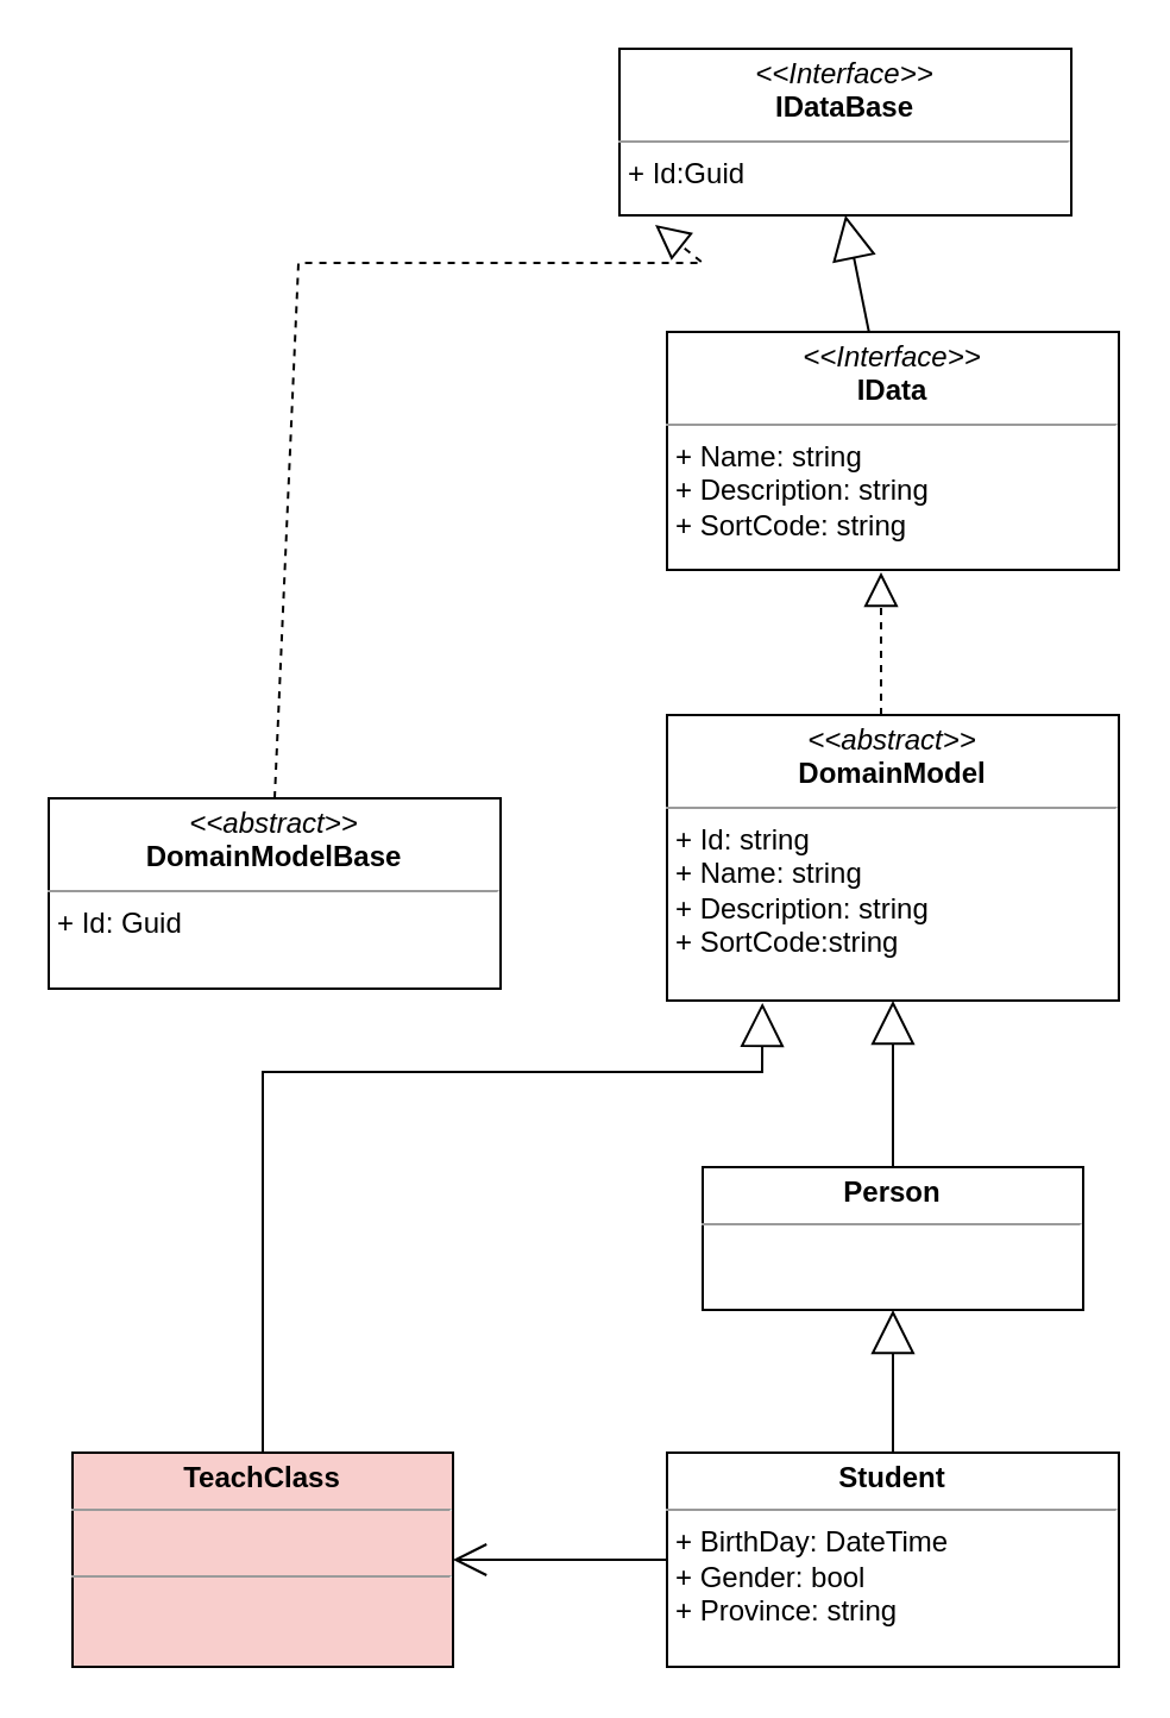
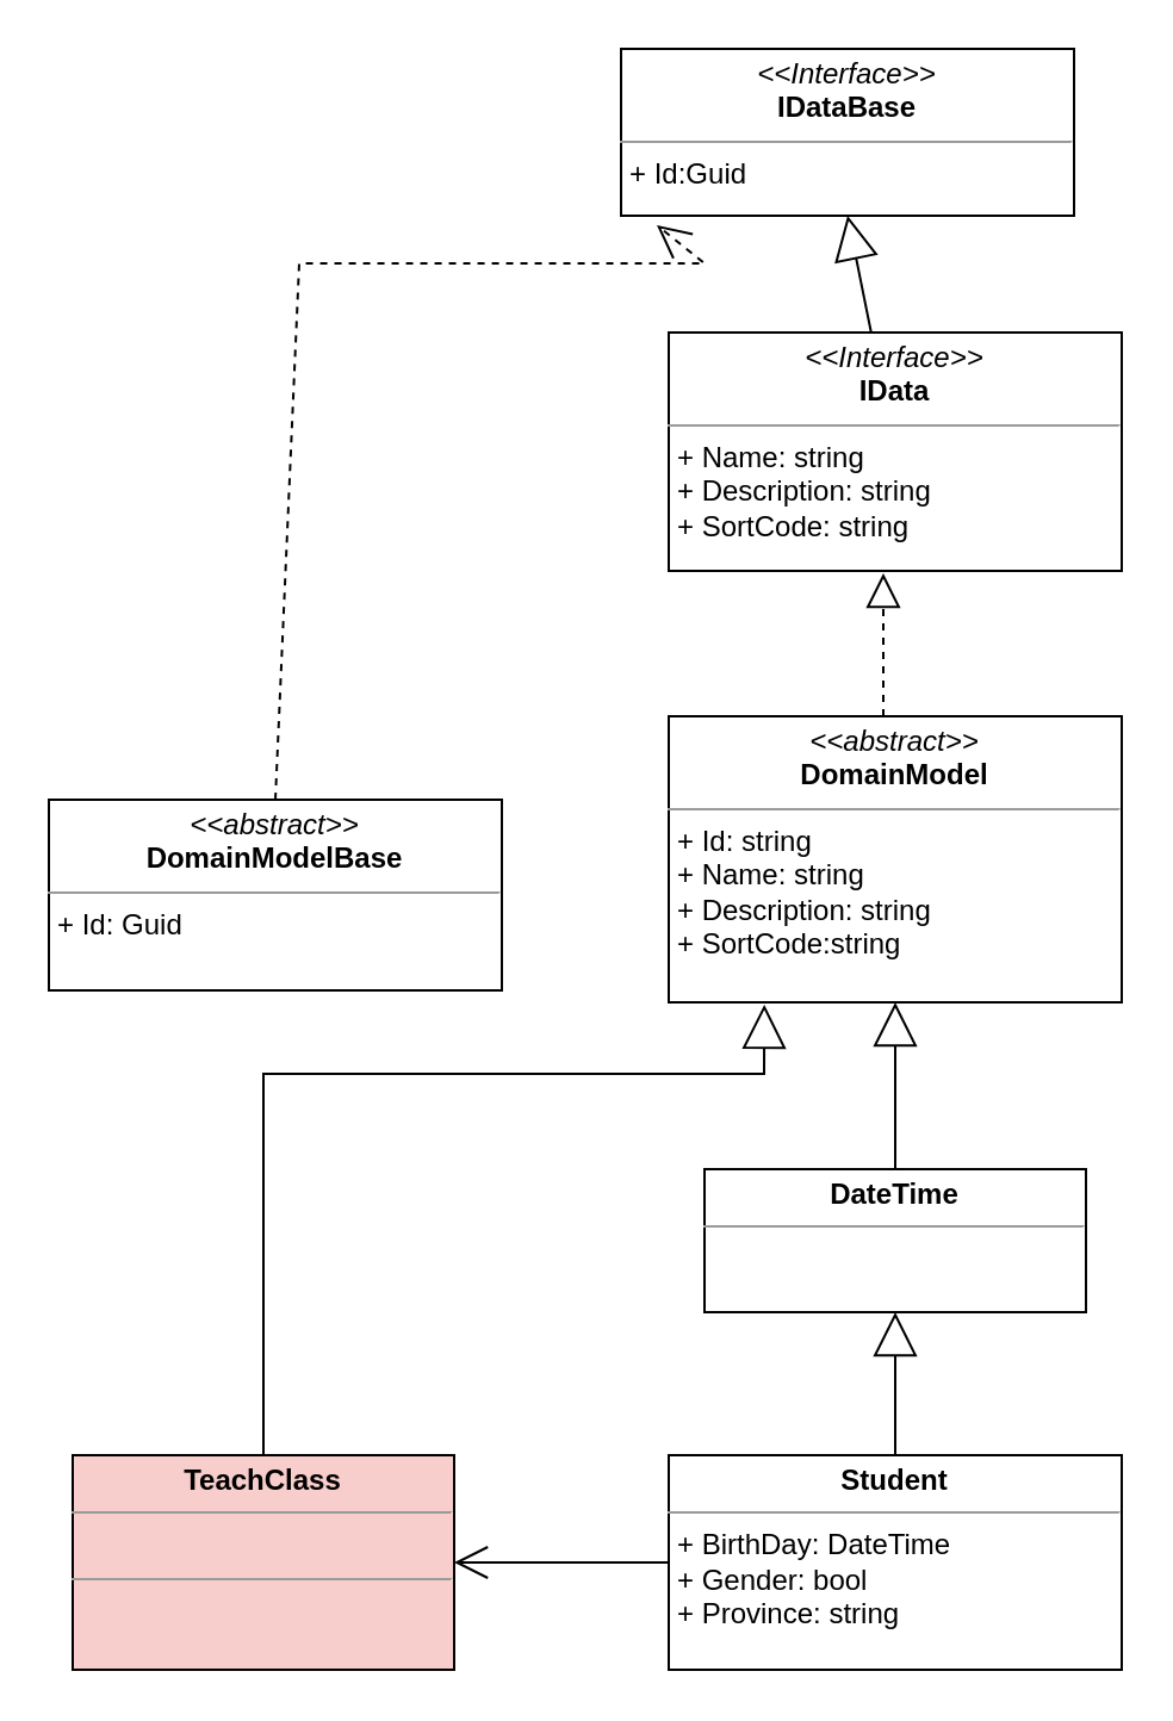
- <mxCell id="6" value="" style="endArrow=block;dashed=1;endFill=0;endSize=12;html=1;rounded=0;exitX=0.5;exitY=0;exitDx=0;exitDy=0;entryX=0.079;entryY=1.057;entryDx=0;entryDy=0;entryPerimeter=0;" parent="1" source="5" target="2" edge="1"><mxGeometry width="160" relative="1" as="geometry"><mxPoint x="540" y="420" as="sourcePoint" /><mxPoint x="170" y="80" as="targetPoint" /><Array as="points"><mxPoint x="125" y="110" /><mxPoint x="295" y="110" /></Array></mxGeometry></mxCell>
+ <mxCell id="6" value="" style="endArrow=open;dashed=1;endFill=0;endSize=12;html=1;rounded=0;exitX=0.5;exitY=0;exitDx=0;exitDy=0;entryX=0.079;entryY=1.057;entryDx=0;entryDy=0;entryPerimeter=0;" parent="1" source="5" target="2" edge="1"><mxGeometry width="160" relative="1" as="geometry"><mxPoint x="540" y="420" as="sourcePoint" /><mxPoint x="170" y="80" as="targetPoint" /><Array as="points"><mxPoint x="125" y="110" /><mxPoint x="295" y="110" /></Array></mxGeometry></mxCell>
- <mxCell id="14" value="&lt;p style=&quot;margin: 0px ; margin-top: 4px ; text-align: center&quot;&gt;&lt;b&gt;Person&lt;/b&gt;&lt;/p&gt;&lt;hr size=&quot;1&quot;&gt;&lt;p style=&quot;margin: 0px ; margin-left: 4px&quot;&gt;&lt;br&gt;&lt;/p&gt;" style="verticalAlign=top;align=left;overflow=fill;fontSize=12;fontFamily=Helvetica;html=1;" vertex="1" parent="1"><mxGeometry x="295" y="490" width="160" height="60" as="geometry" /></mxCell>
+ <mxCell id="14" value="&lt;p style=&quot;margin: 0px ; margin-top: 4px ; text-align: center&quot;&gt;&lt;b&gt;DateTime&lt;/b&gt;&lt;/p&gt;&lt;hr size=&quot;1&quot;&gt;&lt;p style=&quot;margin: 0px ; margin-left: 4px&quot;&gt;&lt;br&gt;&lt;/p&gt;" style="verticalAlign=top;align=left;overflow=fill;fontSize=12;fontFamily=Helvetica;html=1;" vertex="1" parent="1"><mxGeometry x="295" y="490" width="160" height="60" as="geometry" /></mxCell>
